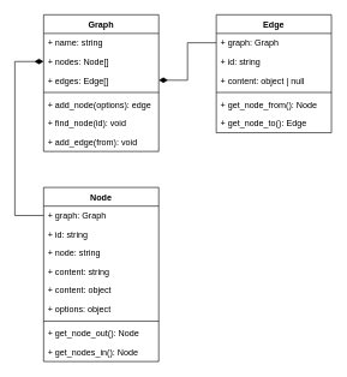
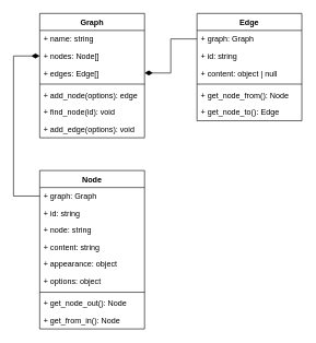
- <mxCell id="9" value="+ add_edge(from): void" style="text;strokeColor=none;fillColor=none;align=left;verticalAlign=top;spacingLeft=4;spacingRight=4;overflow=hidden;rotatable=0;points=[[0,0.5],[1,0.5]];portConstraint=eastwest;" vertex="1" parent="2"><mxGeometry y="164" width="160" height="26" as="geometry" /></mxCell>
+ <mxCell id="9" value="+ add_edge(options): void" style="text;strokeColor=none;fillColor=none;align=left;verticalAlign=top;spacingLeft=4;spacingRight=4;overflow=hidden;rotatable=0;points=[[0,0.5],[1,0.5]];portConstraint=eastwest;" vertex="1" parent="2"><mxGeometry y="164" width="160" height="26" as="geometry" /></mxCell>
- <mxCell id="15" value="+ content: object" style="text;strokeColor=none;fillColor=none;align=left;verticalAlign=top;spacingLeft=4;spacingRight=4;overflow=hidden;rotatable=0;points=[[0,0.5],[1,0.5]];portConstraint=eastwest;" vertex="1" parent="10"><mxGeometry y="130" width="160" height="26" as="geometry" /></mxCell>
+ <mxCell id="15" value="+ appearance: object" style="text;strokeColor=none;fillColor=none;align=left;verticalAlign=top;spacingLeft=4;spacingRight=4;overflow=hidden;rotatable=0;points=[[0,0.5],[1,0.5]];portConstraint=eastwest;" vertex="1" parent="10"><mxGeometry y="130" width="160" height="26" as="geometry" /></mxCell>
- <mxCell id="19" value="+ get_nodes_in(): Node" style="text;strokeColor=none;fillColor=none;align=left;verticalAlign=top;spacingLeft=4;spacingRight=4;overflow=hidden;rotatable=0;points=[[0,0.5],[1,0.5]];portConstraint=eastwest;" vertex="1" parent="10"><mxGeometry y="216" width="160" height="26" as="geometry" /></mxCell>
+ <mxCell id="19" value="+ get_from_in(): Node" style="text;strokeColor=none;fillColor=none;align=left;verticalAlign=top;spacingLeft=4;spacingRight=4;overflow=hidden;rotatable=0;points=[[0,0.5],[1,0.5]];portConstraint=eastwest;" vertex="1" parent="10"><mxGeometry y="216" width="160" height="26" as="geometry" /></mxCell>
